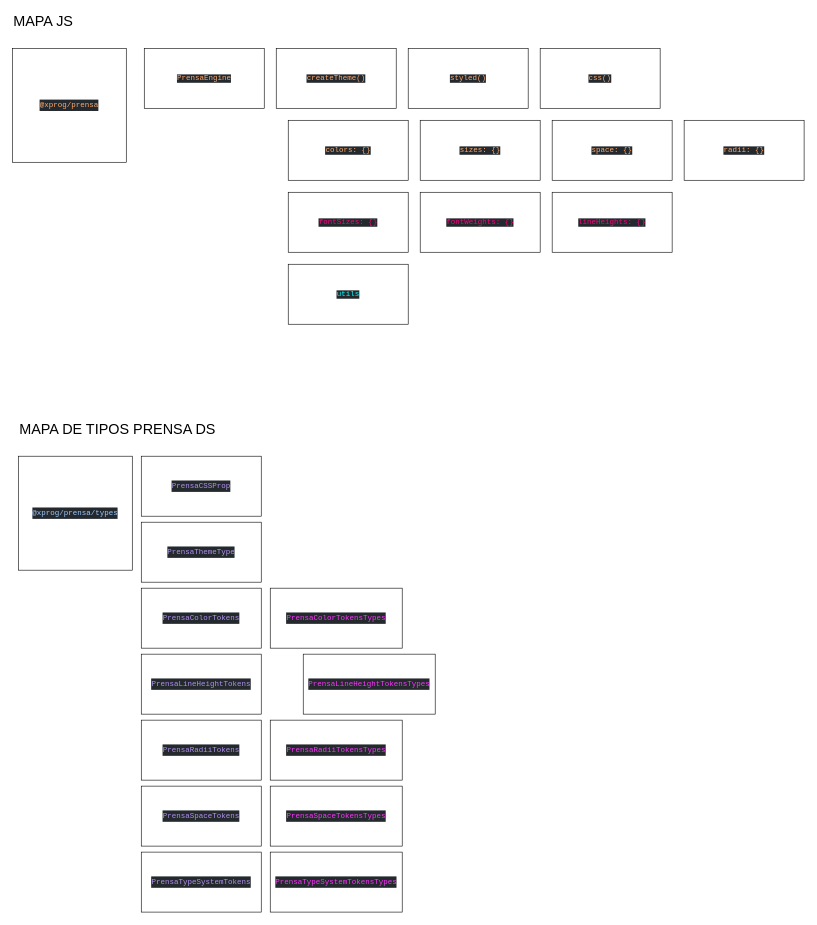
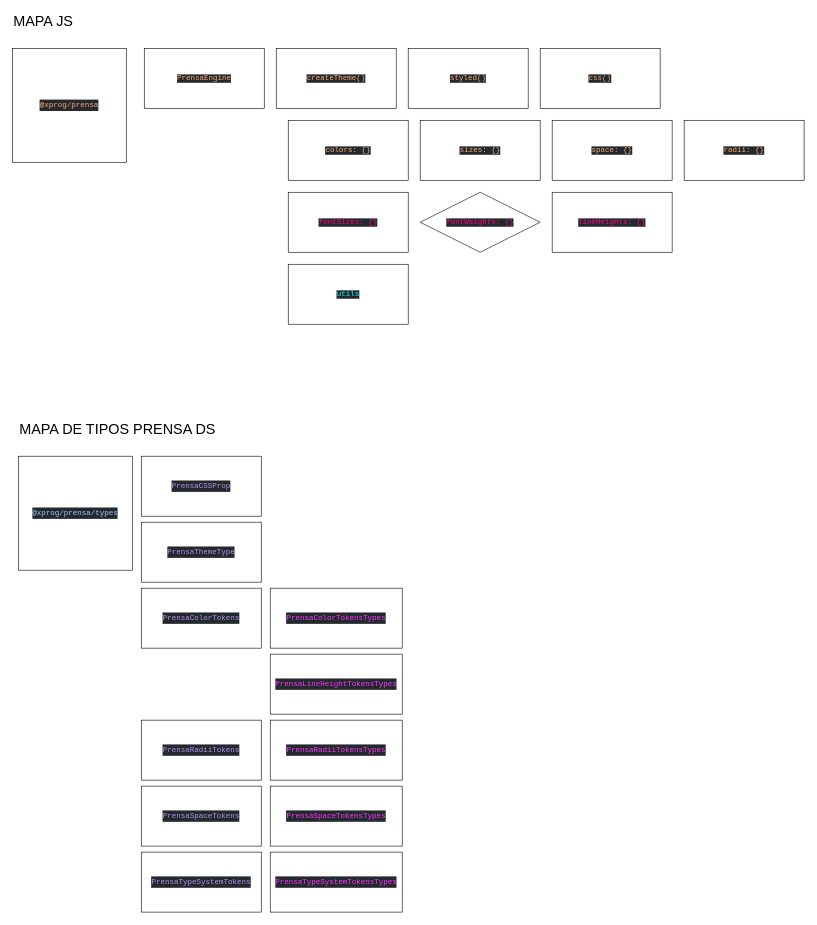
- <mxCell id="22" value="&lt;span style=&quot;font-family: &amp;#34;menlo&amp;#34; , &amp;#34;monaco&amp;#34; , &amp;#34;courier new&amp;#34; , monospace ; font-size: 12.5px ; background-color: rgb(36 , 41 , 46)&quot;&gt;&lt;font color=&quot;#ff0080&quot;&gt;fontWeights: {}&lt;/font&gt;&lt;/span&gt;" style="whiteSpace=wrap;html=1;" parent="1" vertex="1"><mxGeometry x="700" y="320" width="200" height="100" as="geometry" /></mxCell>
+ <mxCell id="22" value="&lt;span style=&quot;font-family: &amp;#34;menlo&amp;#34; , &amp;#34;monaco&amp;#34; , &amp;#34;courier new&amp;#34; , monospace ; font-size: 12.5px ; background-color: rgb(36 , 41 , 46)&quot;&gt;&lt;font color=&quot;#ff0080&quot;&gt;fontWeights: {}&lt;/font&gt;&lt;/span&gt;" style="rhombus;whiteSpace=wrap;html=1;" parent="1" vertex="1"><mxGeometry x="700" y="320" width="200" height="100" as="geometry" /></mxCell>
- <mxCell id="10" value="&lt;div style=&quot;color: rgb(225 , 228 , 232) ; background-color: rgb(36 , 41 , 46) ; font-family: &amp;#34;menlo&amp;#34; , &amp;#34;monaco&amp;#34; , &amp;#34;courier new&amp;#34; , monospace ; font-size: 12.5px ; line-height: 19px&quot;&gt;&lt;div style=&quot;font-family: &amp;#34;menlo&amp;#34; , &amp;#34;monaco&amp;#34; , &amp;#34;courier new&amp;#34; , monospace ; line-height: 19px&quot;&gt;&lt;span style=&quot;color: #b392f0&quot;&gt;PrensaLineHeightTokens&lt;/span&gt;&lt;/div&gt;&lt;/div&gt;" style="whiteSpace=wrap;html=1;" parent="1" vertex="1"><mxGeometry x="235" y="1090" width="200" height="100" as="geometry" /></mxCell>
- <mxCell id="26" value="&lt;div style=&quot;background-color: rgb(36 , 41 , 46) ; font-family: &amp;#34;menlo&amp;#34; , &amp;#34;monaco&amp;#34; , &amp;#34;courier new&amp;#34; , monospace ; font-size: 12.5px ; line-height: 19px&quot;&gt;&lt;div style=&quot;font-family: &amp;#34;menlo&amp;#34; , &amp;#34;monaco&amp;#34; , &amp;#34;courier new&amp;#34; , monospace ; line-height: 19px&quot;&gt;&lt;font color=&quot;#ff33ff&quot;&gt;PrensaLineHeightTokensTypes&lt;/font&gt;&lt;/div&gt;&lt;/div&gt;" style="whiteSpace=wrap;html=1;" parent="1" vertex="1"><mxGeometry x="505" y="1090" width="220" height="100" as="geometry" /></mxCell>
+ <mxCell id="26" value="&lt;div style=&quot;background-color: rgb(36 , 41 , 46) ; font-family: &amp;#34;menlo&amp;#34; , &amp;#34;monaco&amp;#34; , &amp;#34;courier new&amp;#34; , monospace ; font-size: 12.5px ; line-height: 19px&quot;&gt;&lt;div style=&quot;font-family: &amp;#34;menlo&amp;#34; , &amp;#34;monaco&amp;#34; , &amp;#34;courier new&amp;#34; , monospace ; line-height: 19px&quot;&gt;&lt;font color=&quot;#ff33ff&quot;&gt;PrensaLineHeightTokensTypes&lt;/font&gt;&lt;/div&gt;&lt;/div&gt;" style="whiteSpace=wrap;html=1;" parent="1" vertex="1"><mxGeometry x="450" y="1090" width="220" height="100" as="geometry" /></mxCell>
